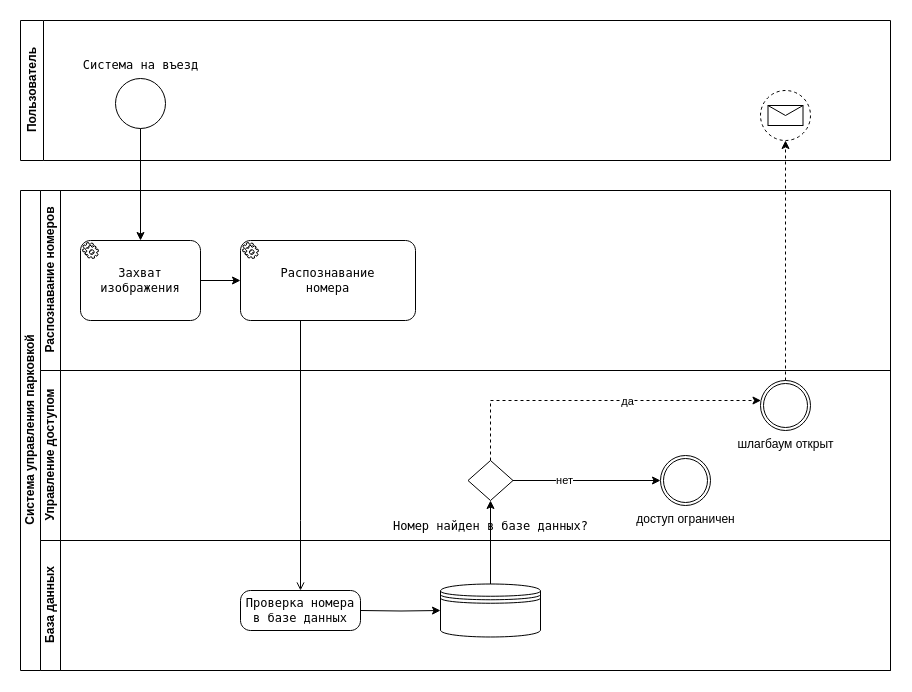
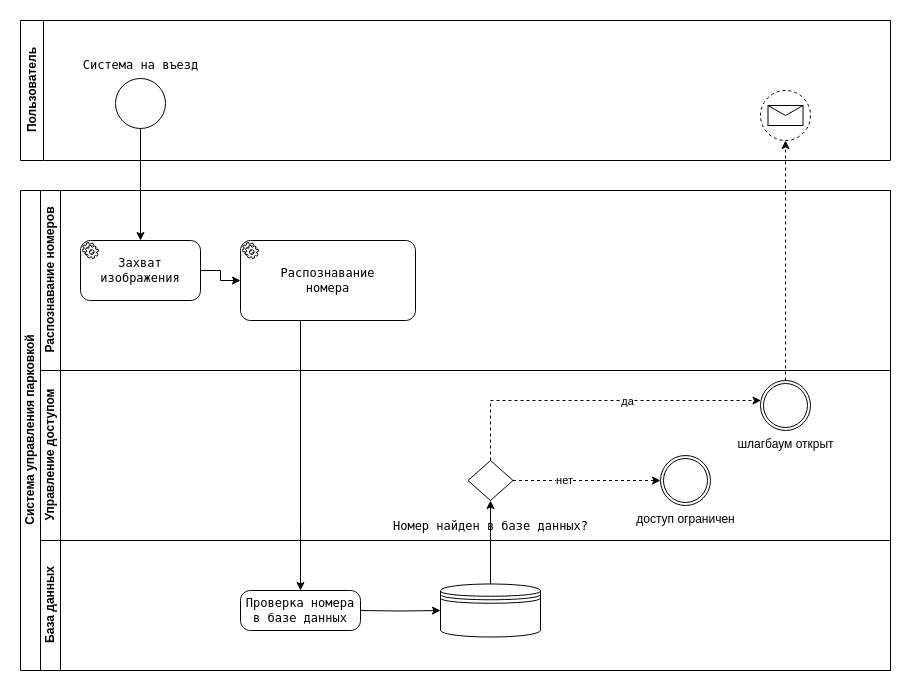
- <mxCell id="9" value="&lt;pre&gt;&lt;code spellcheck=&quot;false&quot;&gt;Захват&lt;br/&gt;изображения&lt;/code&gt;&lt;/pre&gt;" style="points=[[0.25,0,0],[0.5,0,0],[0.75,0,0],[1,0.25,0],[1,0.5,0],[1,0.75,0],[0.75,1,0],[0.5,1,0],[0.25,1,0],[0,0.75,0],[0,0.5,0],[0,0.25,0]];shape=mxgraph.bpmn.task;whiteSpace=wrap;rectStyle=rounded;size=10;html=1;container=1;expand=0;collapsible=0;taskMarker=service;" vertex="1" parent="7"><mxGeometry x="40" y="50" width="120" height="80" as="geometry" /></mxCell>
+ <mxCell id="9" value="&lt;pre&gt;&lt;code spellcheck=&quot;false&quot;&gt;Захват&lt;br/&gt;изображения&lt;/code&gt;&lt;/pre&gt;" style="points=[[0.25,0,0],[0.5,0,0],[0.75,0,0],[1,0.25,0],[1,0.5,0],[1,0.75,0],[0.75,1,0],[0.5,1,0],[0.25,1,0],[0,0.75,0],[0,0.5,0],[0,0.25,0]];shape=mxgraph.bpmn.task;whiteSpace=wrap;rectStyle=rounded;size=10;html=1;container=1;expand=0;collapsible=0;taskMarker=service;" vertex="1" parent="7"><mxGeometry x="40" y="50" width="120" height="60" as="geometry" /></mxCell>
- <mxCell id="17" style="edgeStyle=orthogonalEdgeStyle;rounded=0;orthogonalLoop=1;jettySize=auto;html=1;" edge="1" parent="11" source="12" target="16"><mxGeometry relative="1" as="geometry"><mxPoint x="750" y="70" as="targetPoint" /></mxGeometry></mxCell>
+ <mxCell id="17" style="edgeStyle=orthogonalEdgeStyle;rounded=0;orthogonalLoop=1;jettySize=auto;html=1;dashed=1;" edge="1" parent="11" source="12" target="16"><mxGeometry relative="1" as="geometry"><mxPoint x="750" y="70" as="targetPoint" /></mxGeometry></mxCell>
- <mxCell id="20" style="edgeStyle=orthogonalEdgeStyle;rounded=0;orthogonalLoop=1;jettySize=auto;html=1;entryX=0.5;entryY=0;entryDx=0;entryDy=0;entryPerimeter=0;endArrow=open;" edge="1" parent="6" source="8" target="23"><mxGeometry relative="1" as="geometry"><mxPoint x="290" y="400" as="targetPoint" /><Array as="points"><mxPoint x="280" y="330" /><mxPoint x="280" y="330" /></Array></mxGeometry></mxCell>
+ <mxCell id="20" style="edgeStyle=orthogonalEdgeStyle;rounded=0;orthogonalLoop=1;jettySize=auto;html=1;entryX=0.5;entryY=0;entryDx=0;entryDy=0;entryPerimeter=0;" edge="1" parent="6" source="8" target="23"><mxGeometry relative="1" as="geometry"><mxPoint x="290" y="400" as="targetPoint" /><Array as="points"><mxPoint x="280" y="330" /><mxPoint x="280" y="330" /></Array></mxGeometry></mxCell>
